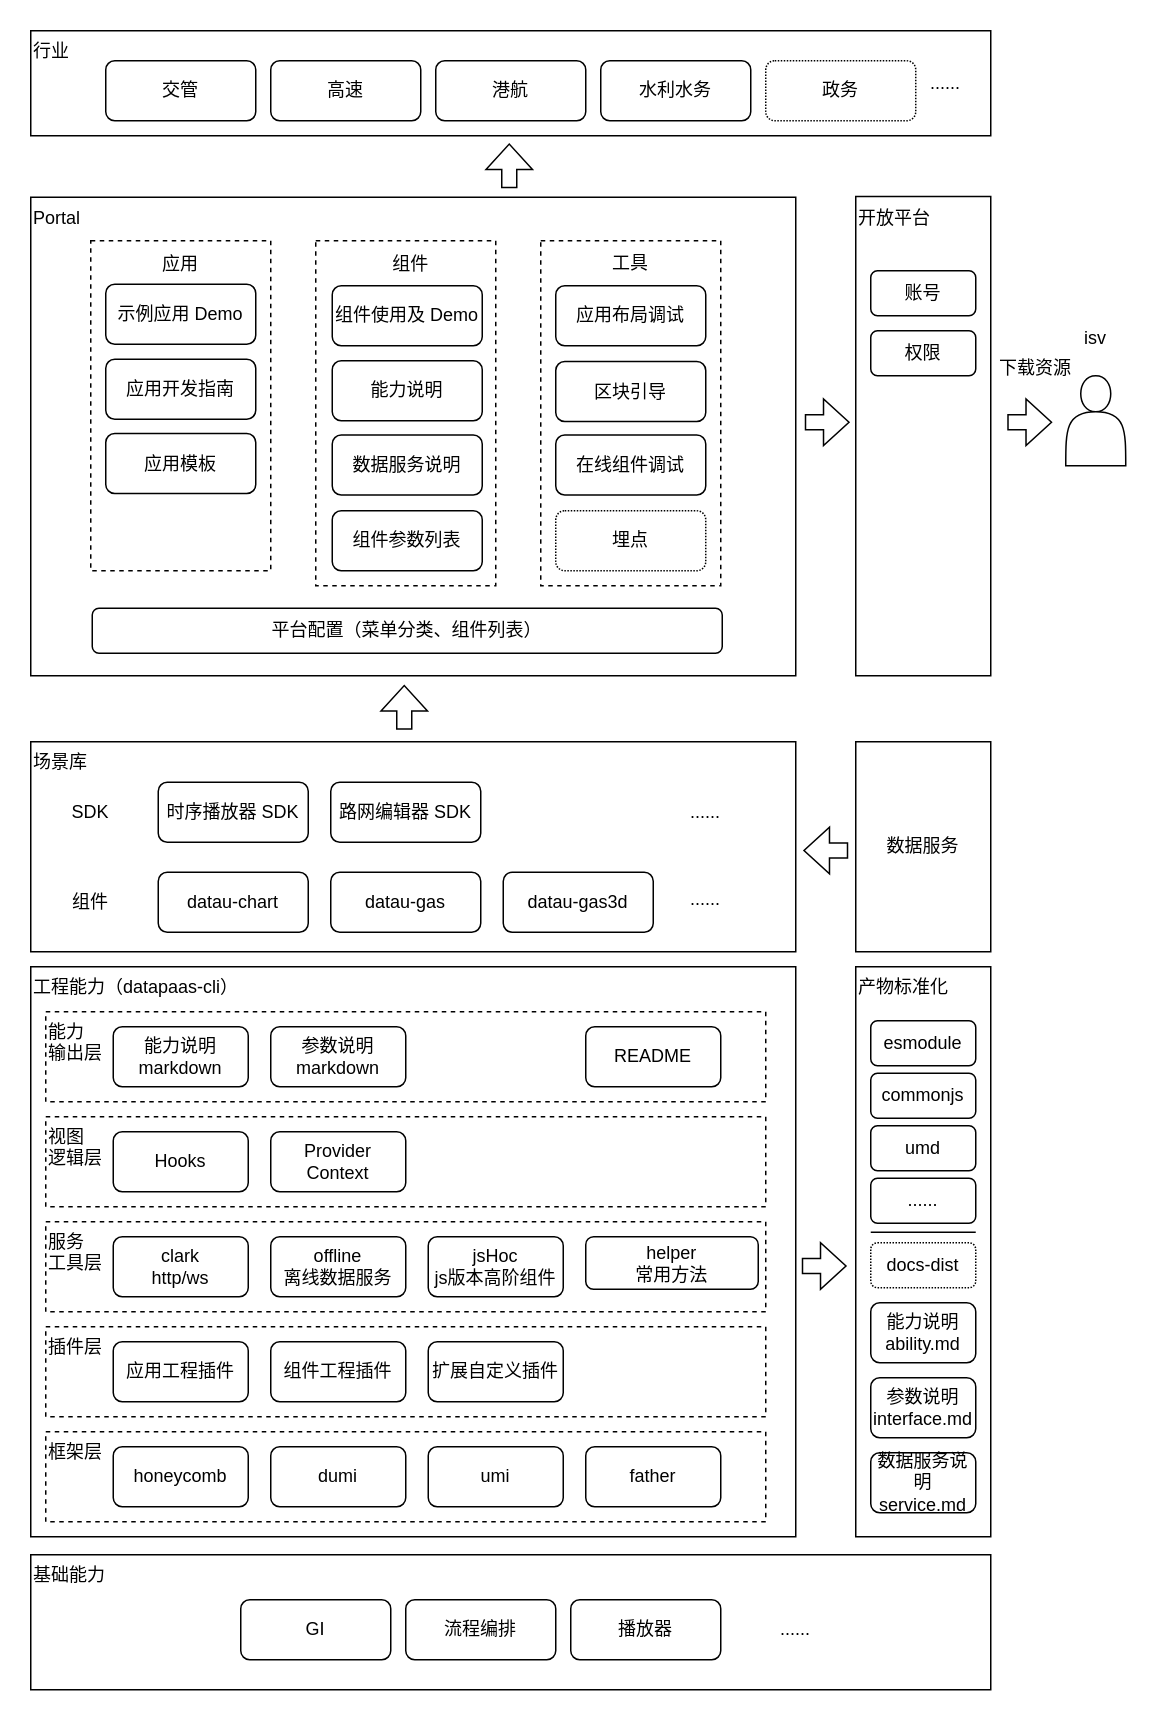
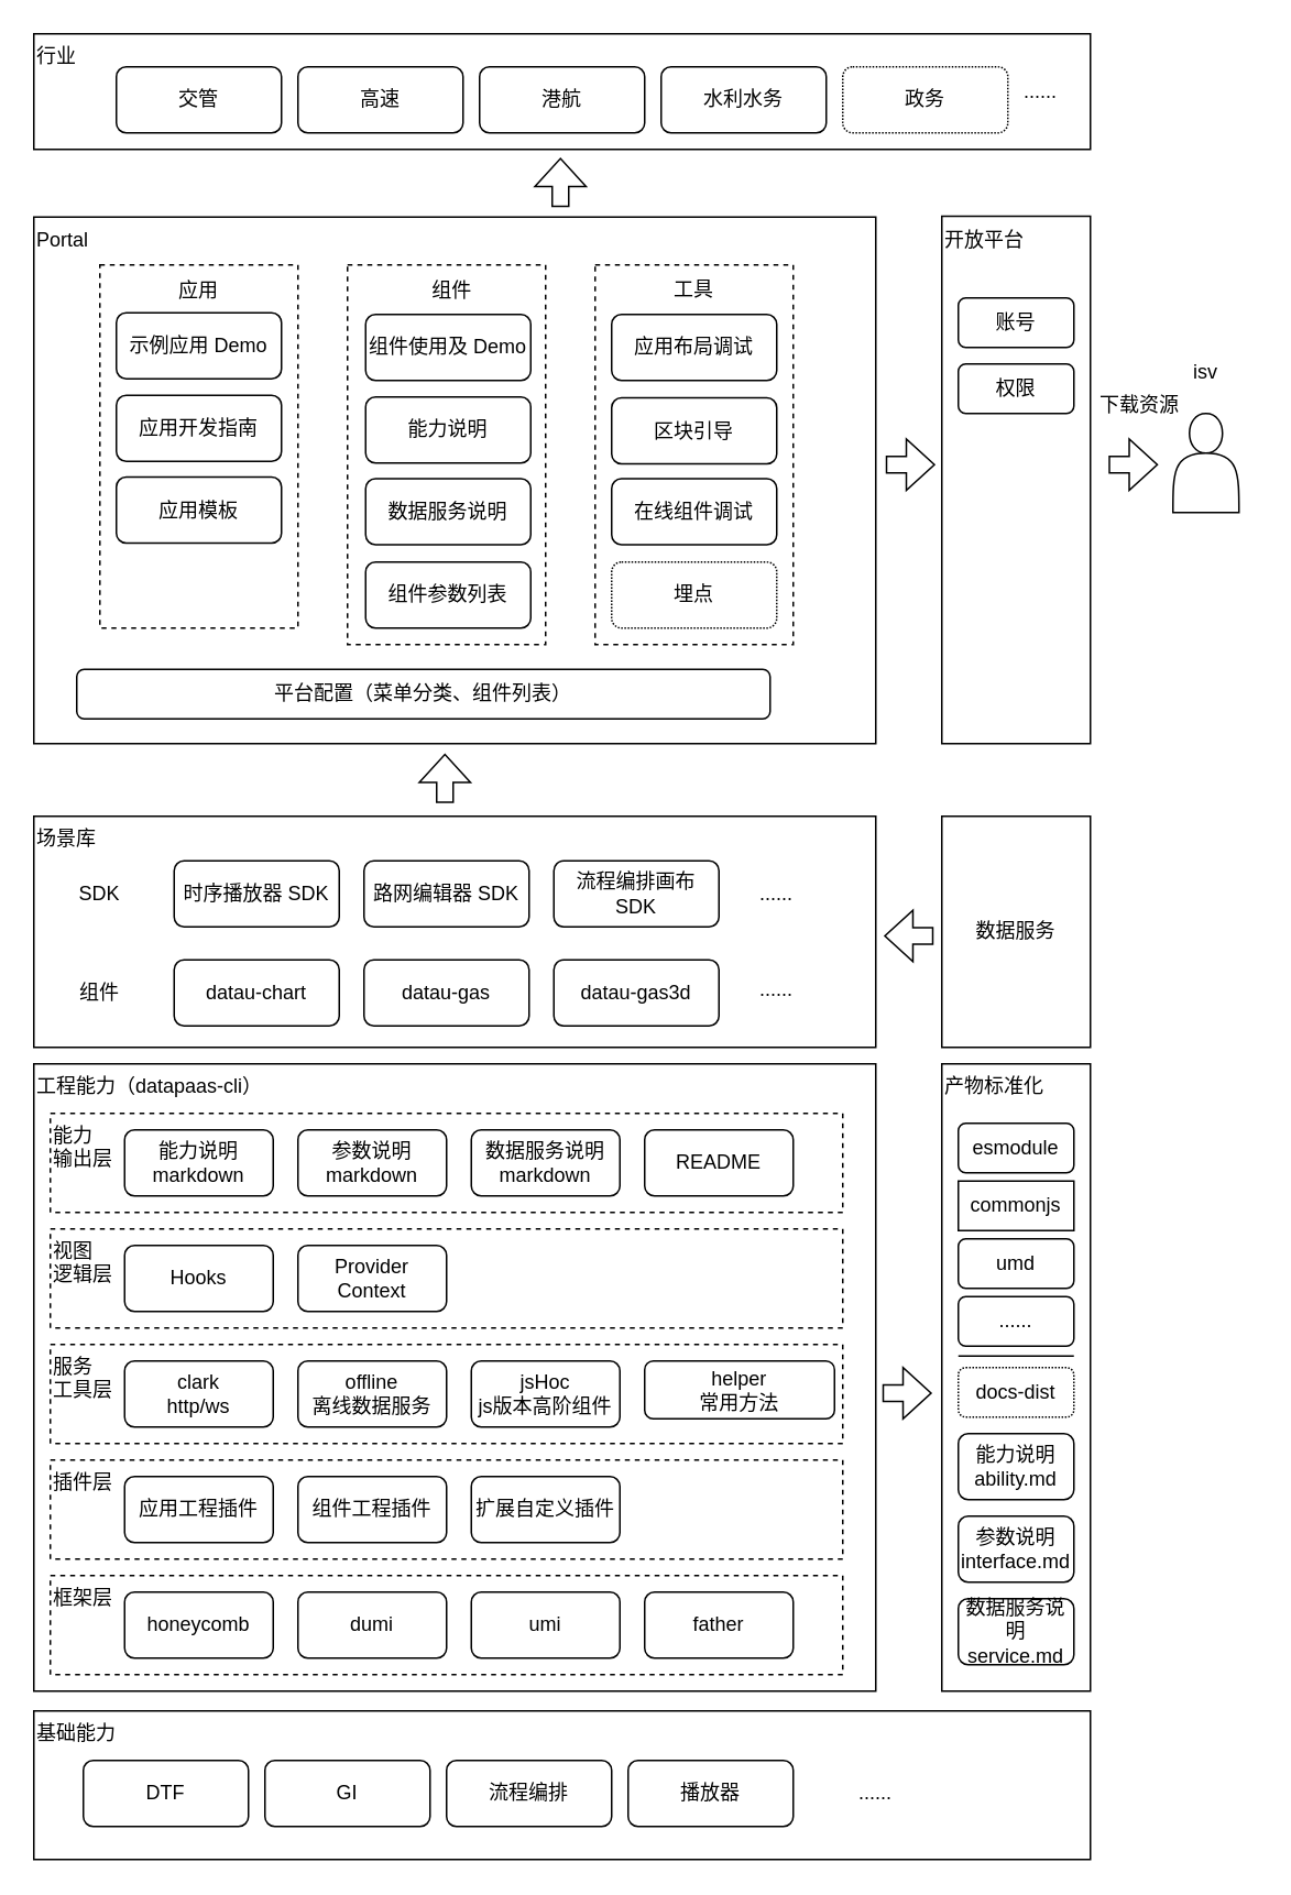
- <mxCell id="91" value="平台配置（菜单分类、组件列表）" style="rounded=1;whiteSpace=wrap;html=1;" parent="1" vertex="1"><mxGeometry x="61" y="405" width="420" height="30" as="geometry" /></mxCell>
+ <mxCell id="91" value="平台配置（菜单分类、组件列表）" style="rounded=1;whiteSpace=wrap;html=1;" parent="1" vertex="1"><mxGeometry x="46" y="405" width="420" height="30" as="geometry" /></mxCell>
+ <mxCell id="83" value="流程编排画布 SDK" style="rounded=1;whiteSpace=wrap;html=1;" parent="1" vertex="1"><mxGeometry x="335" y="521" width="100" height="40" as="geometry" /></mxCell>
+ <mxCell id="71" value="数据服务说明&lt;br&gt;markdown" style="rounded=1;whiteSpace=wrap;html=1;" parent="1" vertex="1"><mxGeometry x="285" y="684" width="90" height="40" as="geometry" /></mxCell>
- <mxCell id="67" value="commonjs" style="rounded=1;whiteSpace=wrap;html=1;" parent="1" vertex="1"><mxGeometry x="580" y="715" width="70" height="30" as="geometry" /></mxCell>
+ <mxCell id="67" value="commonjs" style="whiteSpace=wrap;html=1;rounded=0;" parent="1" vertex="1"><mxGeometry x="580" y="715" width="70" height="30" as="geometry" /></mxCell>
+ <mxCell id="11" value="DTF" style="rounded=1;whiteSpace=wrap;html=1;" parent="1" vertex="1"><mxGeometry x="50" y="1066" width="100" height="40" as="geometry" /></mxCell>
